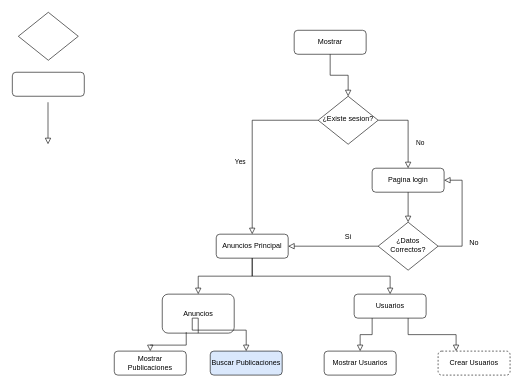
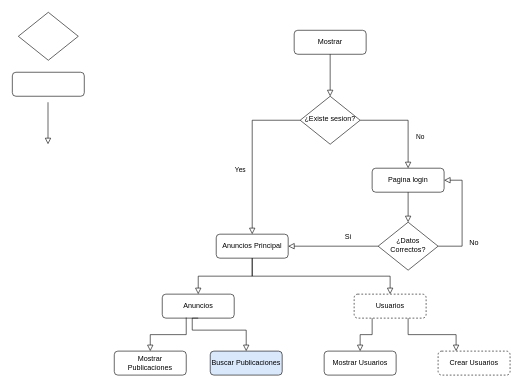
- <mxCell id="3" value="¿Existe sesion?" style="rhombus;whiteSpace=wrap;html=1;shadow=0;fontFamily=Helvetica;fontSize=12;align=center;strokeWidth=1;spacing=6;spacingTop=-4;" parent="1" vertex="1"><mxGeometry x="530" y="160" width="100" height="80" as="geometry" /></mxCell>
+ <mxCell id="3" value="¿Existe sesion?" style="rhombus;whiteSpace=wrap;html=1;shadow=0;fontFamily=Helvetica;fontSize=12;align=center;strokeWidth=1;spacing=6;spacingTop=-4;" parent="1" vertex="1"><mxGeometry x="500" y="160" width="100" height="80" as="geometry" /></mxCell>
- <mxCell id="19" value="Usuarios" style="rounded=1;whiteSpace=wrap;html=1;fontSize=12;glass=0;strokeWidth=1;shadow=0;" parent="1" vertex="1"><mxGeometry x="590" y="490" width="120" height="40" as="geometry" /></mxCell>
+ <mxCell id="19" value="Usuarios" style="rounded=1;whiteSpace=wrap;html=1;fontSize=12;glass=0;strokeWidth=1;shadow=0;dashed=1;" parent="1" vertex="1"><mxGeometry x="590" y="490" width="120" height="40" as="geometry" /></mxCell>
- <mxCell id="18" value="Anuncios" style="rounded=1;whiteSpace=wrap;html=1;fontSize=12;glass=0;strokeWidth=1;shadow=0;" parent="1" vertex="1"><mxGeometry x="270" y="490" width="120" height="65" as="geometry" /></mxCell>
+ <mxCell id="18" value="Anuncios" style="rounded=1;whiteSpace=wrap;html=1;fontSize=12;glass=0;strokeWidth=1;shadow=0;" parent="1" vertex="1"><mxGeometry x="270" y="490" width="120" height="40" as="geometry" /></mxCell>
